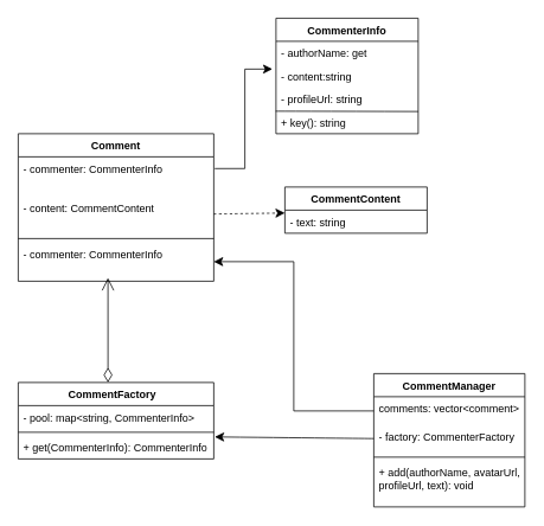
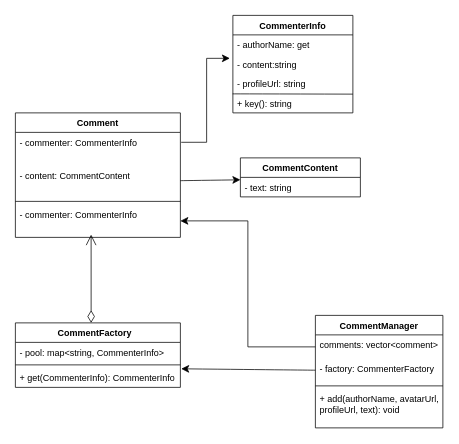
- <mxCell id="16" style="edgeStyle=none;curved=1;rounded=0;orthogonalLoop=1;jettySize=auto;html=1;entryX=0;entryY=0.125;entryDx=0;entryDy=0;entryPerimeter=0;fontSize=12;startSize=8;endSize=8;dashed=1;" edge="1" parent="1" source="12" target="9"><mxGeometry relative="1" as="geometry" /></mxCell>
+ <mxCell id="16" style="edgeStyle=none;curved=1;rounded=0;orthogonalLoop=1;jettySize=auto;html=1;entryX=0;entryY=0.125;entryDx=0;entryDy=0;entryPerimeter=0;fontSize=12;startSize=8;endSize=8;" edge="1" parent="1" source="12" target="9"><mxGeometry relative="1" as="geometry" /></mxCell>
